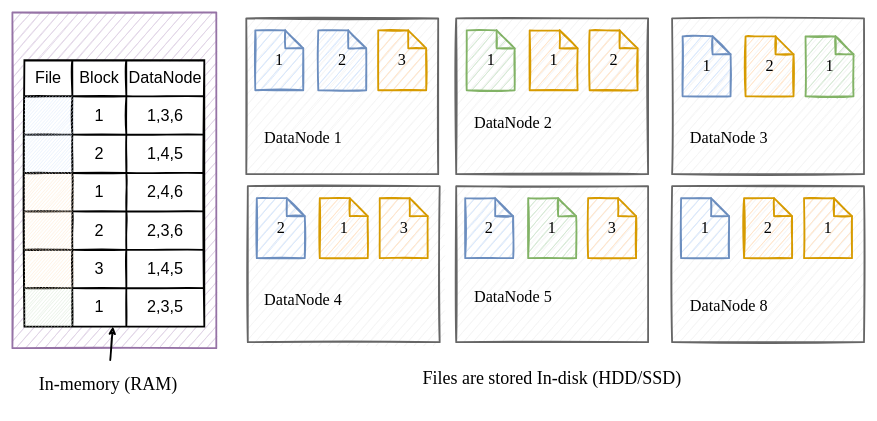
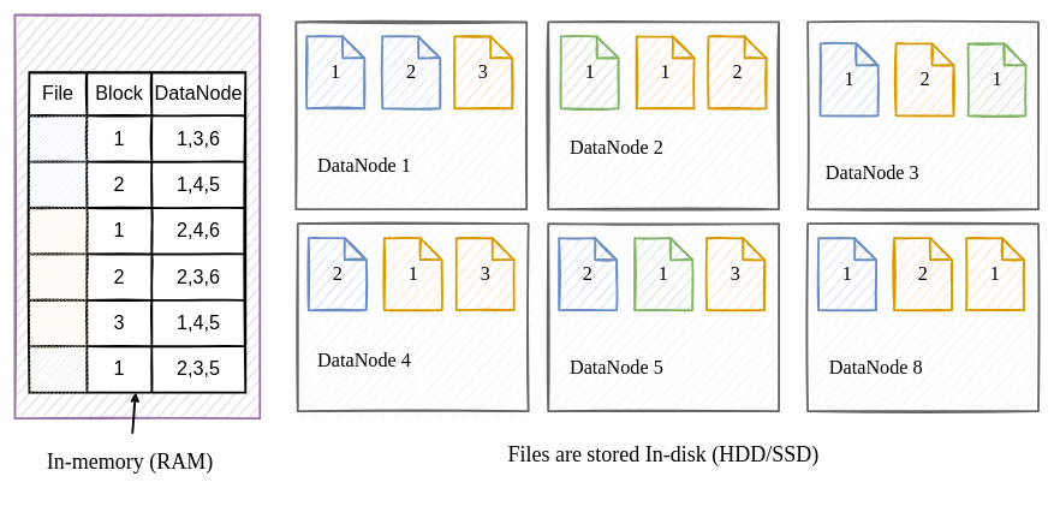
- <mxCell id="40" value="DataNode 3" style="text;html=1;strokeColor=none;fillColor=none;align=center;verticalAlign=middle;whiteSpace=wrap;rounded=0;sketch=1;fontSize=27;fontFamily=Architects Daughter;" parent="1" vertex="1"><mxGeometry x="1135" y="200" width="160" height="60" as="geometry" /></mxCell>
+ <mxCell id="40" value="DataNode 3" style="text;html=1;strokeColor=none;fillColor=none;align=center;verticalAlign=middle;whiteSpace=wrap;rounded=0;sketch=1;fontSize=27;fontFamily=Architects Daughter;" parent="1" vertex="1"><mxGeometry x="1130" y="210" width="160" height="60" as="geometry" /></mxCell>
- <mxCell id="43" value="DataNode 5" style="text;html=1;strokeColor=none;fillColor=none;align=center;verticalAlign=middle;whiteSpace=wrap;rounded=0;sketch=1;fontSize=27;fontFamily=Architects Daughter;" parent="1" vertex="1"><mxGeometry x="775" y="465" width="160" height="60" as="geometry" /></mxCell>
+ <mxCell id="43" value="DataNode 5" style="text;html=1;strokeColor=none;fillColor=none;align=center;verticalAlign=middle;whiteSpace=wrap;rounded=0;sketch=1;fontSize=27;fontFamily=Architects Daughter;" parent="1" vertex="1"><mxGeometry x="775" y="480" width="160" height="60" as="geometry" /></mxCell>
